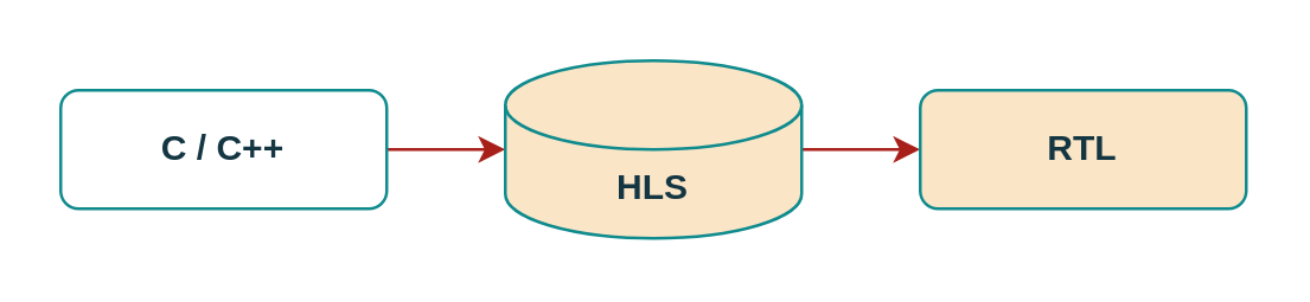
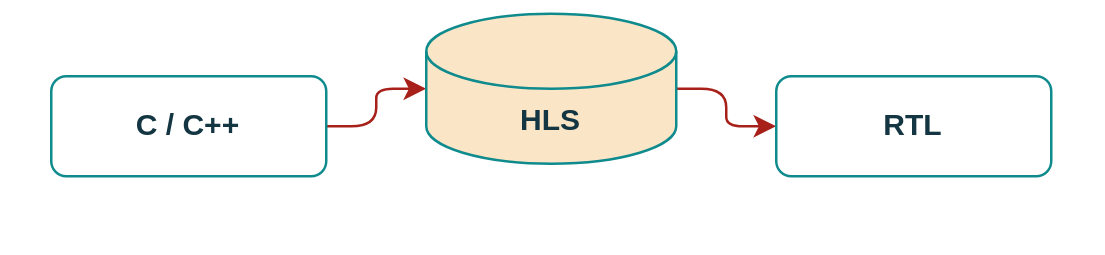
- <mxCell id="5" value="HLS" style="shape=cylinder3;whiteSpace=wrap;html=1;boundedLbl=1;backgroundOutline=1;size=15;rounded=0;sketch=0;fontColor=#143642;strokeColor=#0F8B8D;fillColor=#FAE5C7;fontStyle=1" vertex="1" parent="1"><mxGeometry x="170" y="20" width="100" height="60" as="geometry" /></mxCell>
+ <mxCell id="5" value="HLS" style="shape=cylinder3;whiteSpace=wrap;html=1;boundedLbl=1;backgroundOutline=1;size=15;rounded=0;sketch=0;fontColor=#143642;strokeColor=#0F8B8D;fillColor=#FAE5C7;fontStyle=1" vertex="1" parent="1"><mxGeometry x="170" y="5" width="100" height="60" as="geometry" /></mxCell>
- <mxCell id="6" value="RTL" style="rounded=1;whiteSpace=wrap;html=1;sketch=0;fontColor=#143642;strokeColor=#0F8B8D;fillColor=#FAE5C7;fontStyle=1" vertex="1" parent="1"><mxGeometry x="310" y="30" width="110" height="40" as="geometry" /></mxCell>
+ <mxCell id="6" value="RTL" style="rounded=1;whiteSpace=wrap;html=1;sketch=0;fontColor=#143642;strokeColor=#0F8B8D;fillColor=#ffffff;fontStyle=1;" vertex="1" parent="1"><mxGeometry x="310" y="30" width="110" height="40" as="geometry" /></mxCell>
